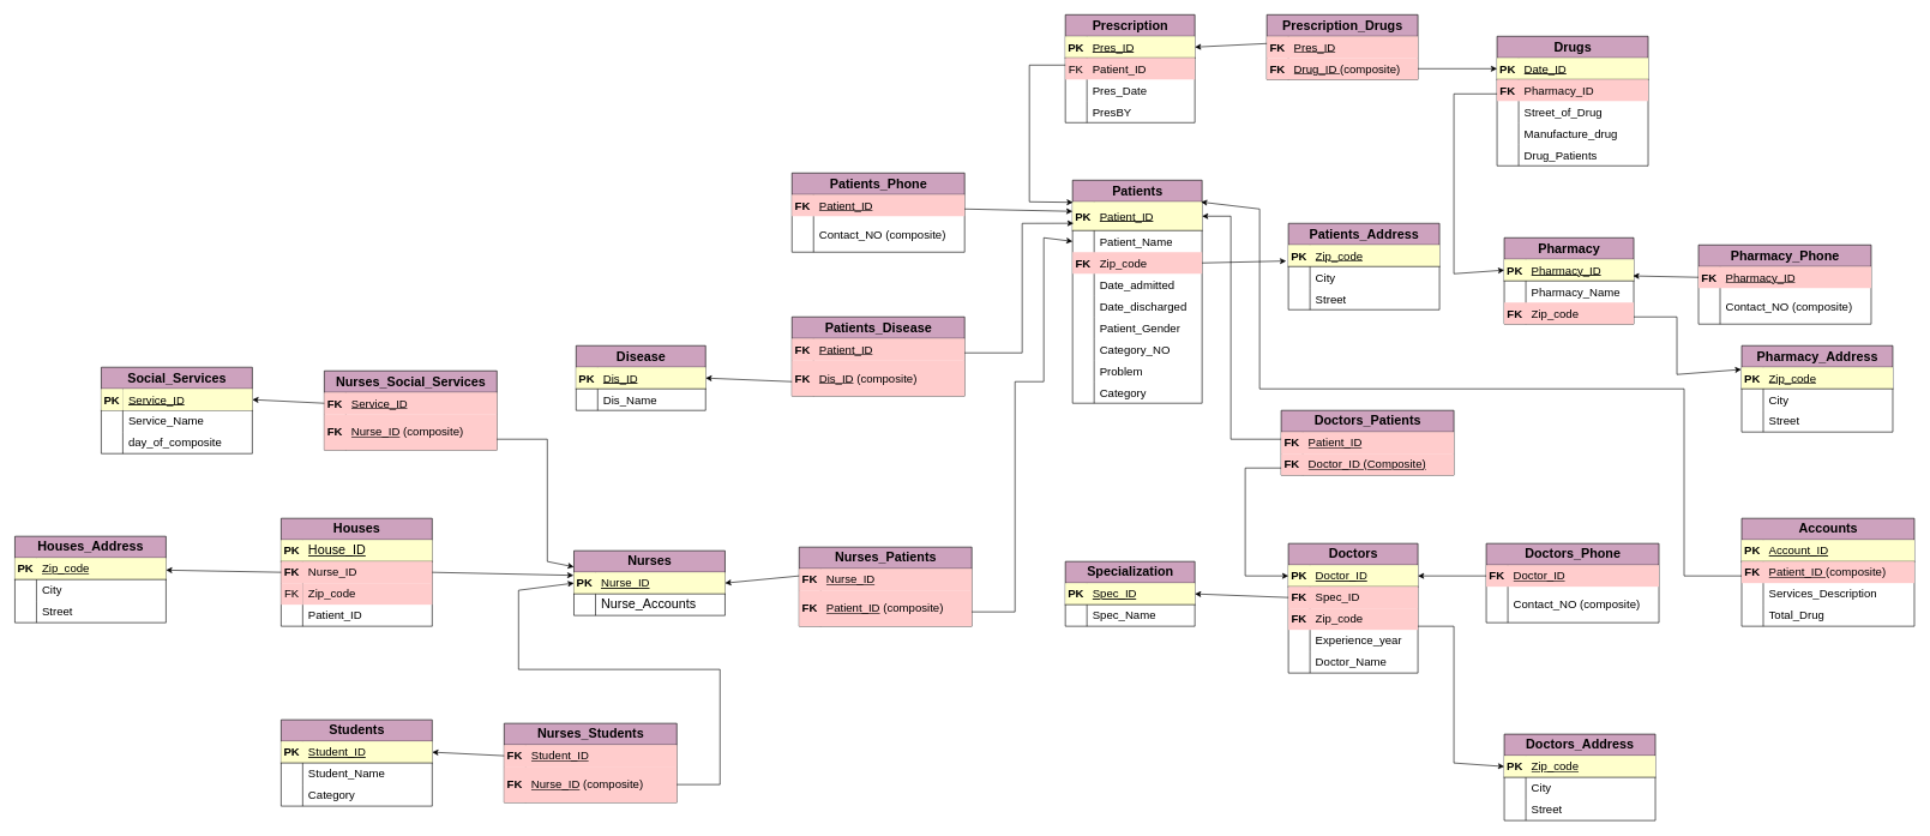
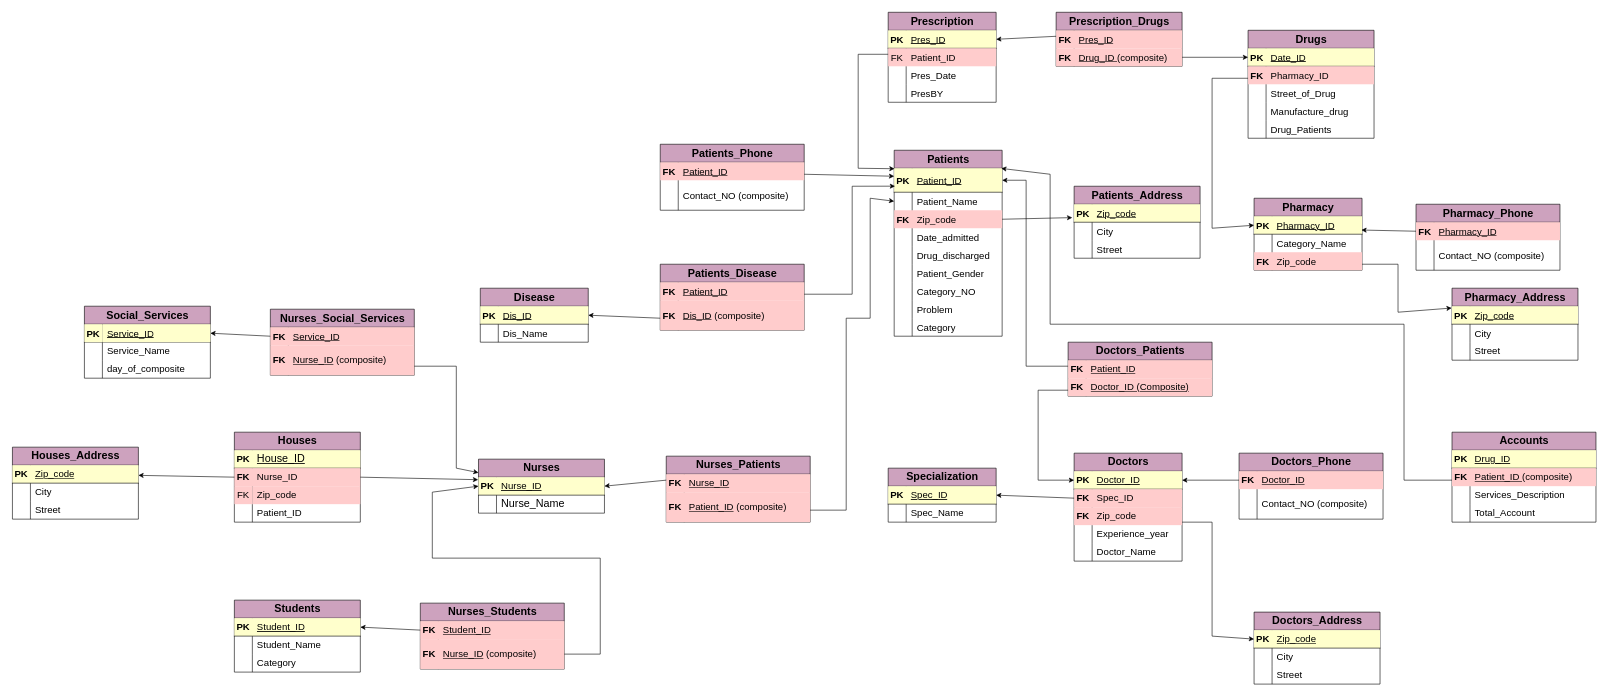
- <mxCell id="103" value="&lt;span style=&quot;text-align: center;&quot;&gt;&lt;font style=&quot;font-size: 16px;&quot;&gt;Pharmacy_Name&lt;/font&gt;&lt;/span&gt;" style="shape=partialRectangle;connectable=0;fillColor=none;top=0;left=0;bottom=0;right=0;align=left;spacingLeft=6;overflow=hidden;whiteSpace=wrap;html=1;" vertex="1" parent="101"><mxGeometry x="30" width="150" height="30" as="geometry"><mxRectangle width="150" height="30" as="alternateBounds" /></mxGeometry></mxCell>
+ <mxCell id="103" value="&lt;span style=&quot;text-align: center;&quot;&gt;&lt;font style=&quot;font-size: 16px;&quot;&gt;Category_Name&lt;/font&gt;&lt;/span&gt;" style="shape=partialRectangle;connectable=0;fillColor=none;top=0;left=0;bottom=0;right=0;align=left;spacingLeft=6;overflow=hidden;whiteSpace=wrap;html=1;" vertex="1" parent="101"><mxGeometry x="30" width="150" height="30" as="geometry"><mxRectangle width="150" height="30" as="alternateBounds" /></mxGeometry></mxCell>
- <mxCell id="17" value="&lt;span style=&quot;text-align: center;&quot;&gt;&lt;font style=&quot;font-size: 16px;&quot;&gt;Date_discharged&lt;/font&gt;&lt;/span&gt;" style="shape=partialRectangle;connectable=0;fillColor=none;top=0;left=0;bottom=0;right=0;align=left;spacingLeft=6;overflow=hidden;whiteSpace=wrap;html=1;" vertex="1" parent="15"><mxGeometry x="30" width="150" height="30" as="geometry"><mxRectangle width="150" height="30" as="alternateBounds" /></mxGeometry></mxCell>
+ <mxCell id="17" value="&lt;span style=&quot;text-align: center;&quot;&gt;&lt;font style=&quot;font-size: 16px;&quot;&gt;Drug_discharged&lt;/font&gt;&lt;/span&gt;" style="shape=partialRectangle;connectable=0;fillColor=none;top=0;left=0;bottom=0;right=0;align=left;spacingLeft=6;overflow=hidden;whiteSpace=wrap;html=1;" vertex="1" parent="15"><mxGeometry x="30" width="150" height="30" as="geometry"><mxRectangle width="150" height="30" as="alternateBounds" /></mxGeometry></mxCell>
- <mxCell id="166" value="&lt;u style=&quot;font-weight: 400; text-align: center;&quot;&gt;&lt;font style=&quot;font-size: 16px;&quot;&gt;Account_ID&lt;/font&gt;&lt;/u&gt;" style="shape=partialRectangle;connectable=0;fillColor=none;top=0;left=0;bottom=0;right=0;align=left;spacingLeft=6;fontStyle=5;overflow=hidden;whiteSpace=wrap;html=1;" vertex="1" parent="164"><mxGeometry x="30" width="210" height="30" as="geometry"><mxRectangle width="210" height="30" as="alternateBounds" /></mxGeometry></mxCell>
+ <mxCell id="166" value="&lt;u style=&quot;font-weight: 400; text-align: center;&quot;&gt;&lt;font style=&quot;font-size: 16px;&quot;&gt;Drug_ID&lt;/font&gt;&lt;/u&gt;" style="shape=partialRectangle;connectable=0;fillColor=none;top=0;left=0;bottom=0;right=0;align=left;spacingLeft=6;fontStyle=5;overflow=hidden;whiteSpace=wrap;html=1;" vertex="1" parent="164"><mxGeometry x="30" width="210" height="30" as="geometry"><mxRectangle width="210" height="30" as="alternateBounds" /></mxGeometry></mxCell>
- <mxCell id="187" value="&lt;span style=&quot;font-size: 18px; text-align: center;&quot;&gt;Nurse_Accounts&lt;/span&gt;" style="shape=partialRectangle;connectable=0;fillColor=none;top=0;left=0;bottom=0;right=0;align=left;spacingLeft=6;overflow=hidden;whiteSpace=wrap;html=1;" vertex="1" parent="185"><mxGeometry x="30" width="180" height="30" as="geometry"><mxRectangle width="180" height="30" as="alternateBounds" /></mxGeometry></mxCell>
+ <mxCell id="187" value="&lt;span style=&quot;font-size: 18px; text-align: center;&quot;&gt;Nurse_Name&lt;/span&gt;" style="shape=partialRectangle;connectable=0;fillColor=none;top=0;left=0;bottom=0;right=0;align=left;spacingLeft=6;overflow=hidden;whiteSpace=wrap;html=1;" vertex="1" parent="185"><mxGeometry x="30" width="180" height="30" as="geometry"><mxRectangle width="180" height="30" as="alternateBounds" /></mxGeometry></mxCell>
- <mxCell id="175" value="&lt;span style=&quot;text-align: center;&quot;&gt;&lt;font style=&quot;font-size: 16px;&quot;&gt;Total_Drug&lt;/font&gt;&lt;/span&gt;" style="shape=partialRectangle;connectable=0;fillColor=none;top=0;left=0;bottom=0;right=0;align=left;spacingLeft=6;overflow=hidden;whiteSpace=wrap;html=1;" vertex="1" parent="173"><mxGeometry x="30" width="210" height="30" as="geometry"><mxRectangle width="210" height="30" as="alternateBounds" /></mxGeometry></mxCell>
+ <mxCell id="175" value="&lt;span style=&quot;text-align: center;&quot;&gt;&lt;font style=&quot;font-size: 16px;&quot;&gt;Total_Account&lt;/font&gt;&lt;/span&gt;" style="shape=partialRectangle;connectable=0;fillColor=none;top=0;left=0;bottom=0;right=0;align=left;spacingLeft=6;overflow=hidden;whiteSpace=wrap;html=1;" vertex="1" parent="173"><mxGeometry x="30" width="210" height="30" as="geometry"><mxRectangle width="210" height="30" as="alternateBounds" /></mxGeometry></mxCell>
